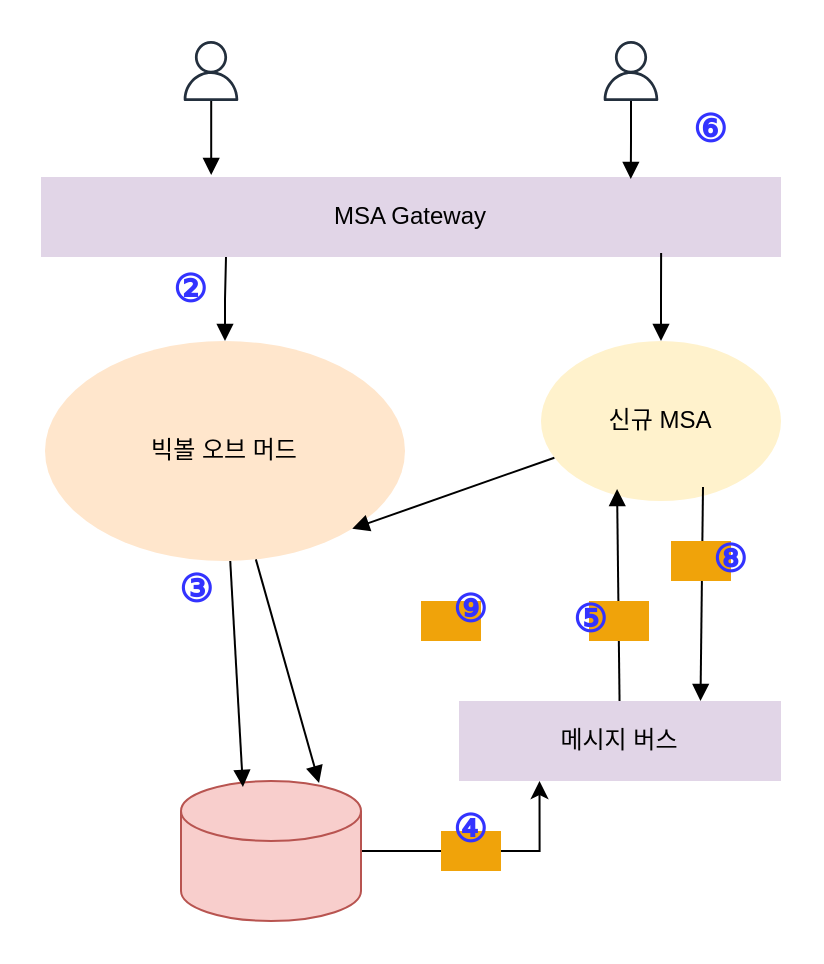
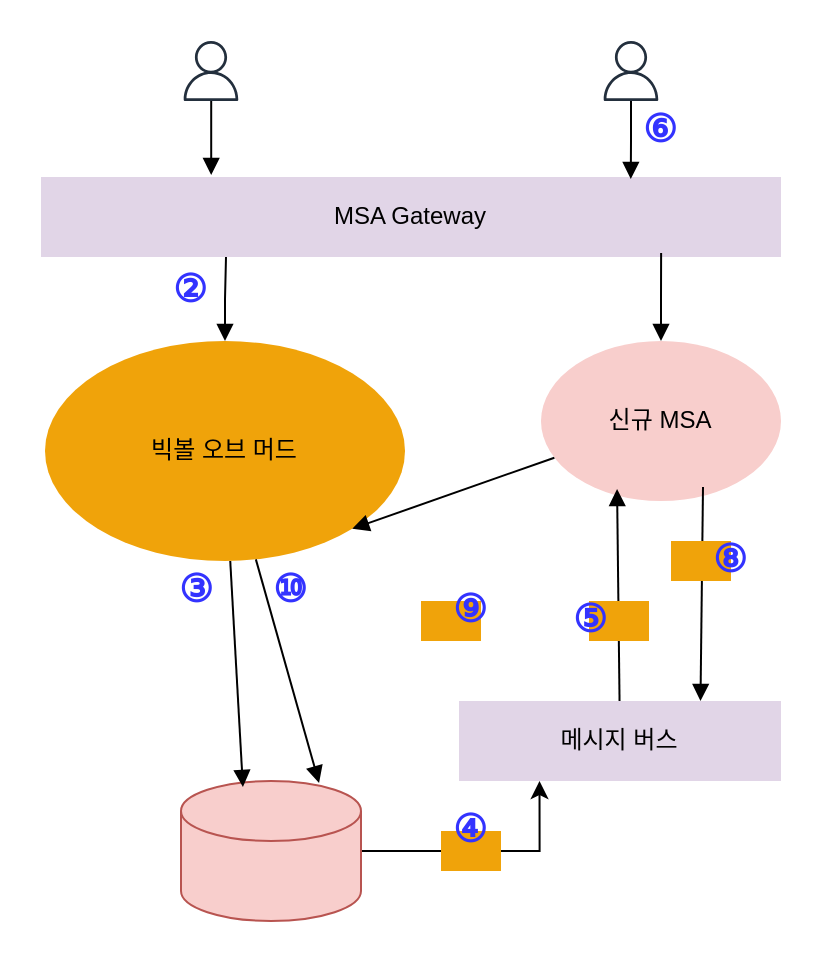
- <mxCell id="24" value="&lt;b&gt;&lt;font style=&quot;font-size: 19px;&quot;&gt;⑥&lt;/font&gt;&lt;/b&gt;" style="text;html=1;align=center;verticalAlign=middle;whiteSpace=wrap;rounded=0;fontColor=#3333FF;" vertex="1" parent="1"><mxGeometry x="340" y="50" width="30" height="30" as="geometry" /></mxCell>
+ <mxCell id="24" value="&lt;b&gt;&lt;font style=&quot;font-size: 19px;&quot;&gt;⑥&lt;/font&gt;&lt;/b&gt;" style="text;html=1;align=center;verticalAlign=middle;whiteSpace=wrap;rounded=0;fontColor=#3333FF;" vertex="1" parent="1"><mxGeometry x="315" y="50" width="30" height="30" as="geometry" /></mxCell>
- <mxCell id="3" value="신규 MSA" style="ellipse;whiteSpace=wrap;html=1;fillColor=#fff2cc;strokeColor=none;" vertex="1" parent="1"><mxGeometry x="270" y="170" width="120" height="80" as="geometry" /></mxCell>
+ <mxCell id="3" value="신규 MSA" style="ellipse;whiteSpace=wrap;html=1;fillColor=#f8cecc;strokeColor=none;" vertex="1" parent="1"><mxGeometry x="270" y="170" width="120" height="80" as="geometry" /></mxCell>
- <mxCell id="5" value="빅볼 오브 머드" style="ellipse;whiteSpace=wrap;html=1;fillColor=#ffe6cc;strokeColor=none;" vertex="1" parent="1"><mxGeometry x="22" y="170" width="180" height="110" as="geometry" /></mxCell>
+ <mxCell id="5" value="빅볼 오브 머드" style="ellipse;whiteSpace=wrap;html=1;fillColor=#f0a30a;strokeColor=none;" vertex="1" parent="1"><mxGeometry x="22" y="170" width="180" height="110" as="geometry" /></mxCell>
+ <mxCell id="29" value="&lt;b&gt;&lt;font style=&quot;font-size: 19px;&quot;&gt;⑩&lt;/font&gt;&lt;/b&gt;" style="text;html=1;align=center;verticalAlign=middle;whiteSpace=wrap;rounded=0;fontColor=#3333FF;" vertex="1" parent="1"><mxGeometry x="130" y="280" width="30" height="30" as="geometry" /></mxCell>
